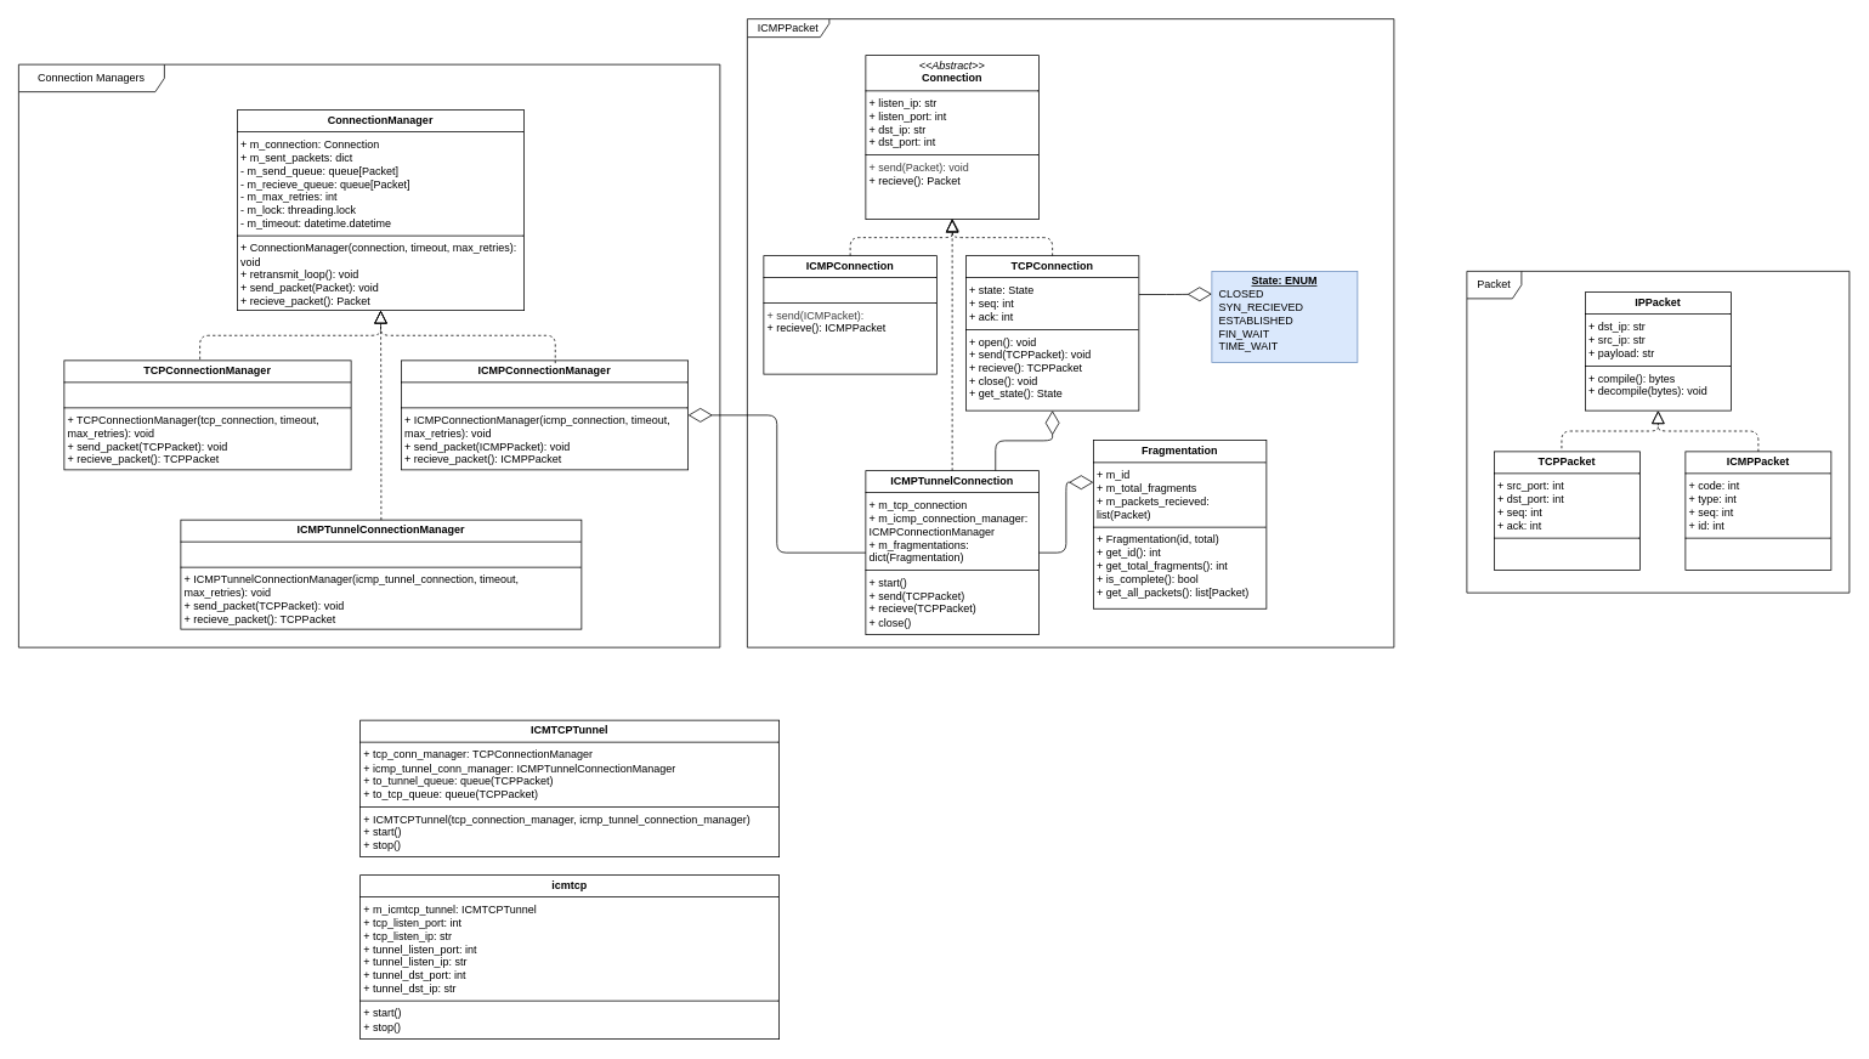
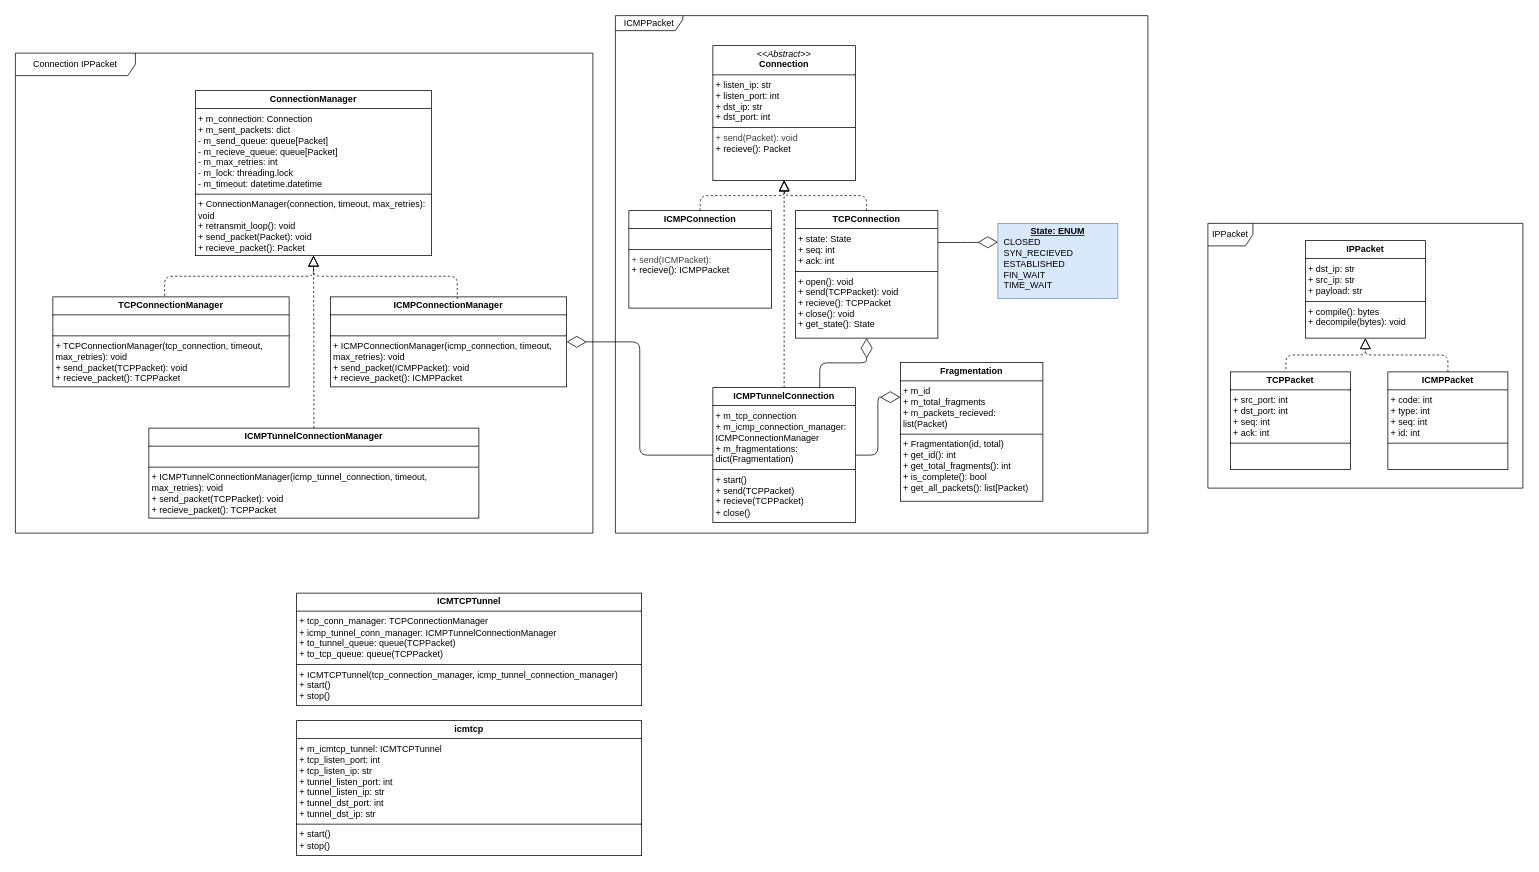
- <mxCell id="24" value="Connection Managers" style="shape=umlFrame;whiteSpace=wrap;html=1;pointerEvents=0;width=160;height=30;" parent="1" vertex="1"><mxGeometry x="20" y="70" width="770" height="640" as="geometry" /></mxCell>
+ <mxCell id="24" value="Connection IPPacket" style="shape=umlFrame;whiteSpace=wrap;html=1;pointerEvents=0;width=160;height=30;" parent="1" vertex="1"><mxGeometry x="20" y="70" width="770" height="640" as="geometry" /></mxCell>
- <mxCell id="31" value="Packet" style="shape=umlFrame;whiteSpace=wrap;html=1;pointerEvents=0;" vertex="1" parent="1"><mxGeometry x="1610" y="297" width="420" height="353" as="geometry" /></mxCell>
+ <mxCell id="31" value="IPPacket" style="shape=umlFrame;whiteSpace=wrap;html=1;pointerEvents=0;" vertex="1" parent="1"><mxGeometry x="1610" y="297" width="420" height="353" as="geometry" /></mxCell>
